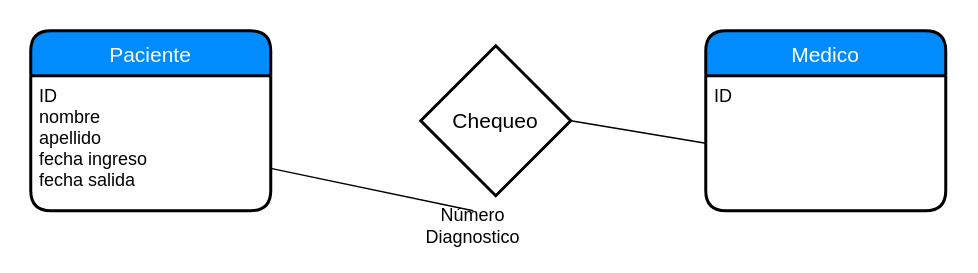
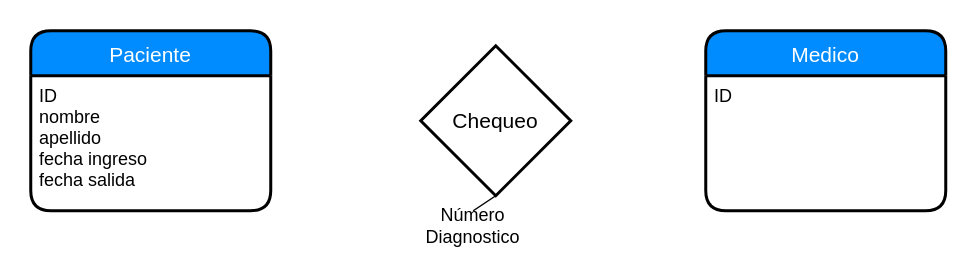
- <mxCell id="9" value="" style="endArrow=none;html=1;entryX=0;entryY=0.5;entryDx=0;entryDy=0;exitX=1;exitY=0.5;exitDx=0;exitDy=0;" parent="1" source="6" target="5" edge="1"><mxGeometry width="50" height="50" relative="1" as="geometry"><mxPoint x="20" y="260" as="sourcePoint" /><mxPoint x="70" y="210" as="targetPoint" /></mxGeometry></mxCell>
- <mxCell id="7" value="" style="endArrow=none;html=1;exitX=0.5;exitY=0;exitDx=0;exitDy=0;" parent="1" source="8" target="3" edge="1"><mxGeometry width="50" height="50" relative="1" as="geometry"><mxPoint x="330" y="170" as="sourcePoint" /><mxPoint x="70" y="160" as="targetPoint" /></mxGeometry></mxCell>
+ <mxCell id="7" value="" style="endArrow=none;html=1;entryX=0.5;entryY=1;entryDx=0;entryDy=0;exitX=0.5;exitY=0;exitDx=0;exitDy=0;" parent="1" source="8" target="6" edge="1"><mxGeometry width="50" height="50" relative="1" as="geometry"><mxPoint x="330" y="170" as="sourcePoint" /><mxPoint x="70" y="160" as="targetPoint" /></mxGeometry></mxCell>
